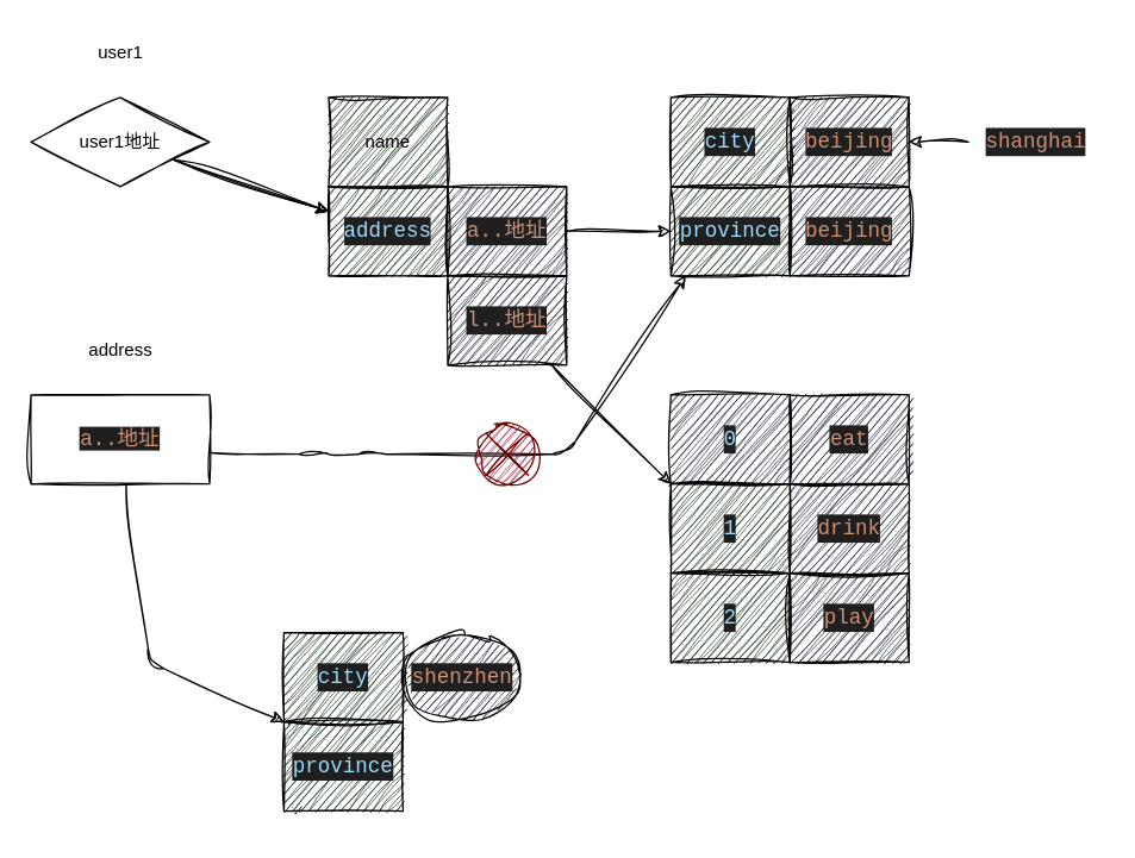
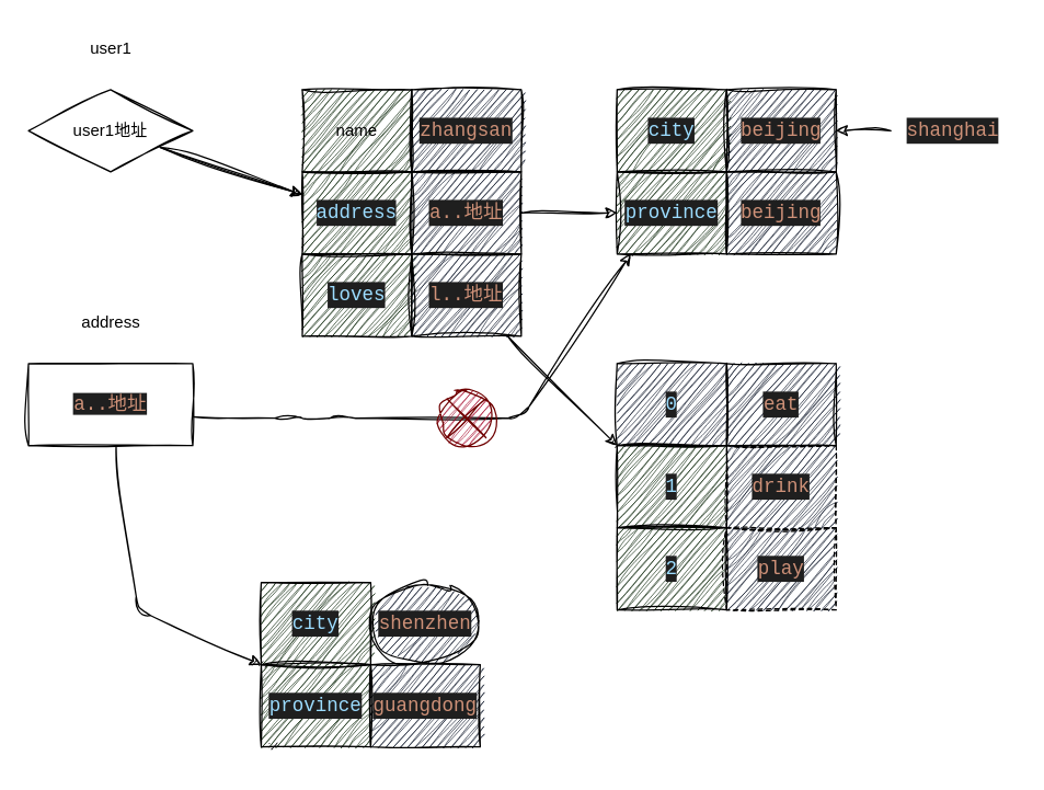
+ <mxCell id="7" value="&lt;div style=&quot;color: rgb(204, 204, 204); background-color: rgb(31, 31, 31); font-family: Consolas, &amp;quot;Courier New&amp;quot;, monospace; font-size: 14px; line-height: 19px;&quot;&gt;&lt;span style=&quot;color: #ce9178;&quot;&gt;zhangsan&lt;/span&gt;&lt;/div&gt;" style="rounded=0;whiteSpace=wrap;html=1;fillColor=#000B1D;movable=1;resizable=1;rotatable=1;deletable=1;editable=1;connectable=1;strokeWidth=1;sketch=1;curveFitting=1;jiggle=2;" parent="1" vertex="1"><mxGeometry x="300" y="65" width="80" height="60" as="geometry" /></mxCell>
+ <mxCell id="11" value="&lt;div style=&quot;color: rgb(204, 204, 204); background-color: rgb(31, 31, 31); font-family: Consolas, &amp;quot;Courier New&amp;quot;, monospace; font-size: 14px; line-height: 19px;&quot;&gt;&lt;div style=&quot;line-height: 19px;&quot;&gt;&lt;span style=&quot;color: #9cdcfe;&quot;&gt;loves&lt;/span&gt;&lt;/div&gt;&lt;/div&gt;" style="rounded=0;whiteSpace=wrap;html=1;fillColor=#031D00;movable=1;resizable=1;rotatable=1;deletable=1;editable=1;connectable=1;strokeWidth=1;sketch=1;curveFitting=1;jiggle=2;" parent="1" vertex="1"><mxGeometry x="220" y="185" width="80" height="60" as="geometry" /></mxCell>
- <mxCell id="21" value="&lt;div style=&quot;color: rgb(204, 204, 204); background-color: rgb(31, 31, 31); font-family: Consolas, &amp;quot;Courier New&amp;quot;, monospace; font-size: 14px; line-height: 19px;&quot;&gt;&lt;div style=&quot;line-height: 19px;&quot;&gt;&lt;div style=&quot;line-height: 19px;&quot;&gt;&lt;span style=&quot;color: #ce9178;&quot;&gt;drink&lt;/span&gt;&lt;/div&gt;&lt;/div&gt;&lt;/div&gt;" style="rounded=0;whiteSpace=wrap;html=1;fillColor=#000B1D;movable=1;resizable=1;rotatable=1;deletable=1;editable=1;connectable=1;strokeWidth=1;sketch=1;curveFitting=1;jiggle=2;" parent="1" vertex="1"><mxGeometry x="530" y="325" width="80" height="60" as="geometry" /></mxCell>
+ <mxCell id="21" value="&lt;div style=&quot;color: rgb(204, 204, 204); background-color: rgb(31, 31, 31); font-family: Consolas, &amp;quot;Courier New&amp;quot;, monospace; font-size: 14px; line-height: 19px;&quot;&gt;&lt;div style=&quot;line-height: 19px;&quot;&gt;&lt;div style=&quot;line-height: 19px;&quot;&gt;&lt;span style=&quot;color: #ce9178;&quot;&gt;drink&lt;/span&gt;&lt;/div&gt;&lt;/div&gt;&lt;/div&gt;" style="rounded=0;whiteSpace=wrap;html=1;fillColor=#000B1D;movable=1;resizable=1;rotatable=1;deletable=1;editable=1;connectable=1;strokeWidth=1;sketch=1;curveFitting=1;jiggle=2;dashed=1;" parent="1" vertex="1"><mxGeometry x="530" y="325" width="80" height="60" as="geometry" /></mxCell>
- <mxCell id="24" value="&lt;div style=&quot;color: rgb(204, 204, 204); background-color: rgb(31, 31, 31); font-family: Consolas, &amp;quot;Courier New&amp;quot;, monospace; font-size: 14px; line-height: 19px;&quot;&gt;&lt;div style=&quot;line-height: 19px;&quot;&gt;&lt;div style=&quot;line-height: 19px;&quot;&gt;&lt;div style=&quot;line-height: 19px;&quot;&gt;&lt;span style=&quot;color: #ce9178;&quot;&gt;play&lt;/span&gt;&lt;/div&gt;&lt;/div&gt;&lt;/div&gt;&lt;/div&gt;" style="rounded=0;whiteSpace=wrap;html=1;fillColor=#000B1D;movable=1;resizable=1;rotatable=1;deletable=1;editable=1;connectable=1;strokeWidth=1;sketch=1;curveFitting=1;jiggle=2;" parent="1" vertex="1"><mxGeometry x="530" y="385" width="80" height="60" as="geometry" /></mxCell>
+ <mxCell id="24" value="&lt;div style=&quot;color: rgb(204, 204, 204); background-color: rgb(31, 31, 31); font-family: Consolas, &amp;quot;Courier New&amp;quot;, monospace; font-size: 14px; line-height: 19px;&quot;&gt;&lt;div style=&quot;line-height: 19px;&quot;&gt;&lt;div style=&quot;line-height: 19px;&quot;&gt;&lt;div style=&quot;line-height: 19px;&quot;&gt;&lt;span style=&quot;color: #ce9178;&quot;&gt;play&lt;/span&gt;&lt;/div&gt;&lt;/div&gt;&lt;/div&gt;&lt;/div&gt;" style="rounded=0;whiteSpace=wrap;html=1;fillColor=#000B1D;movable=1;resizable=1;rotatable=1;deletable=1;editable=1;connectable=1;strokeWidth=1;sketch=1;curveFitting=1;jiggle=2;dashed=1;" parent="1" vertex="1"><mxGeometry x="530" y="385" width="80" height="60" as="geometry" /></mxCell>
+ <mxCell id="35" value="&lt;div style=&quot;color: rgb(204, 204, 204); background-color: rgb(31, 31, 31); font-family: Consolas, &amp;quot;Courier New&amp;quot;, monospace; font-size: 14px; line-height: 19px;&quot;&gt;&lt;div style=&quot;line-height: 19px;&quot;&gt;&lt;div style=&quot;line-height: 19px;&quot;&gt;&lt;span style=&quot;color: #ce9178;&quot;&gt;guangdong&lt;/span&gt;&lt;/div&gt;&lt;/div&gt;&lt;/div&gt;" style="rounded=0;whiteSpace=wrap;html=1;fillColor=#000B1D;movable=1;resizable=1;rotatable=1;deletable=1;editable=1;connectable=1;strokeWidth=1;sketch=1;curveFitting=1;jiggle=2;" parent="1" vertex="1"><mxGeometry x="270" y="485" width="80" height="60" as="geometry" /></mxCell>
